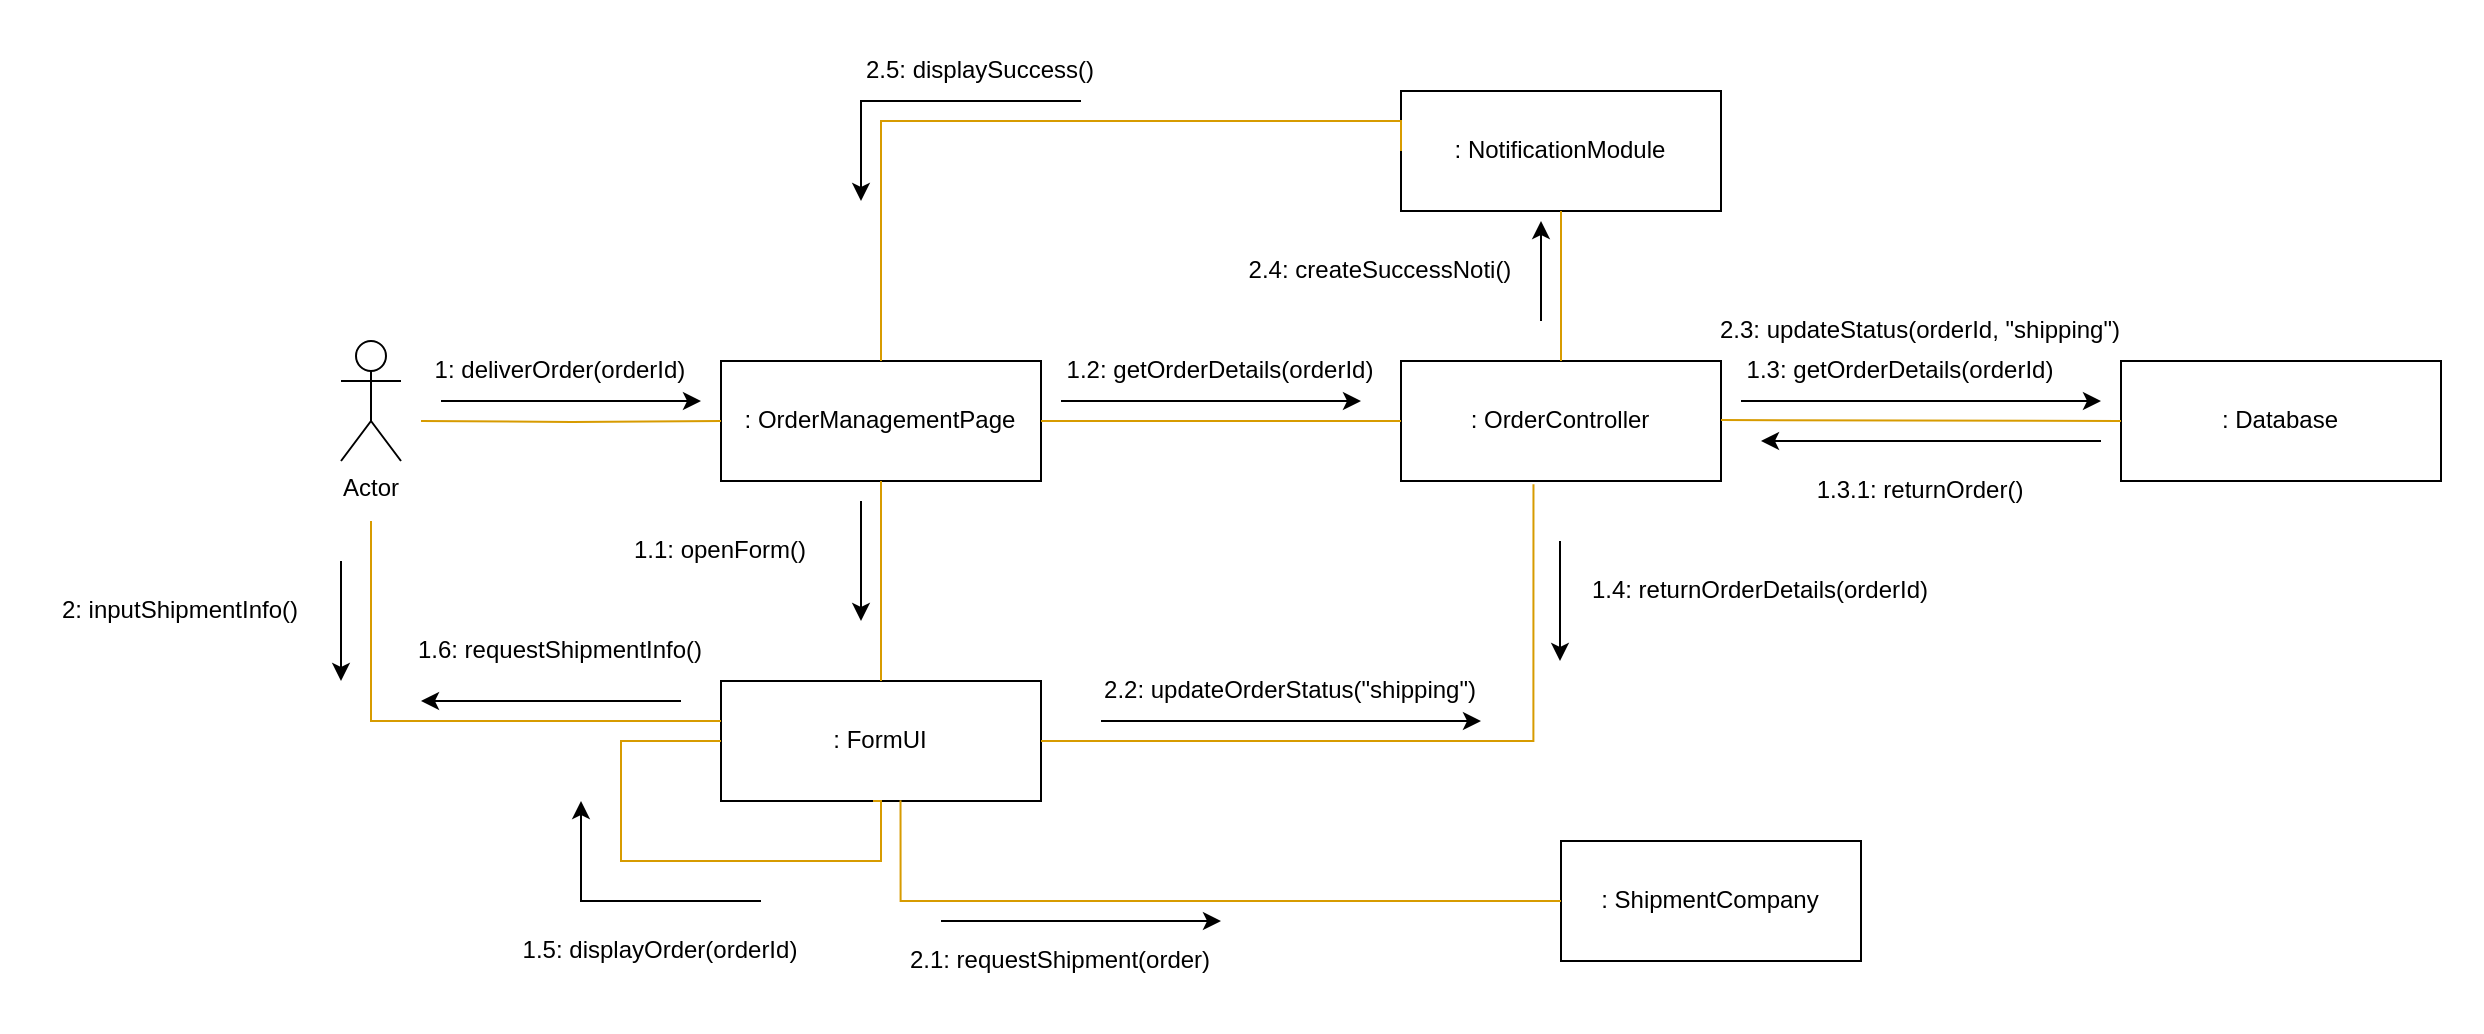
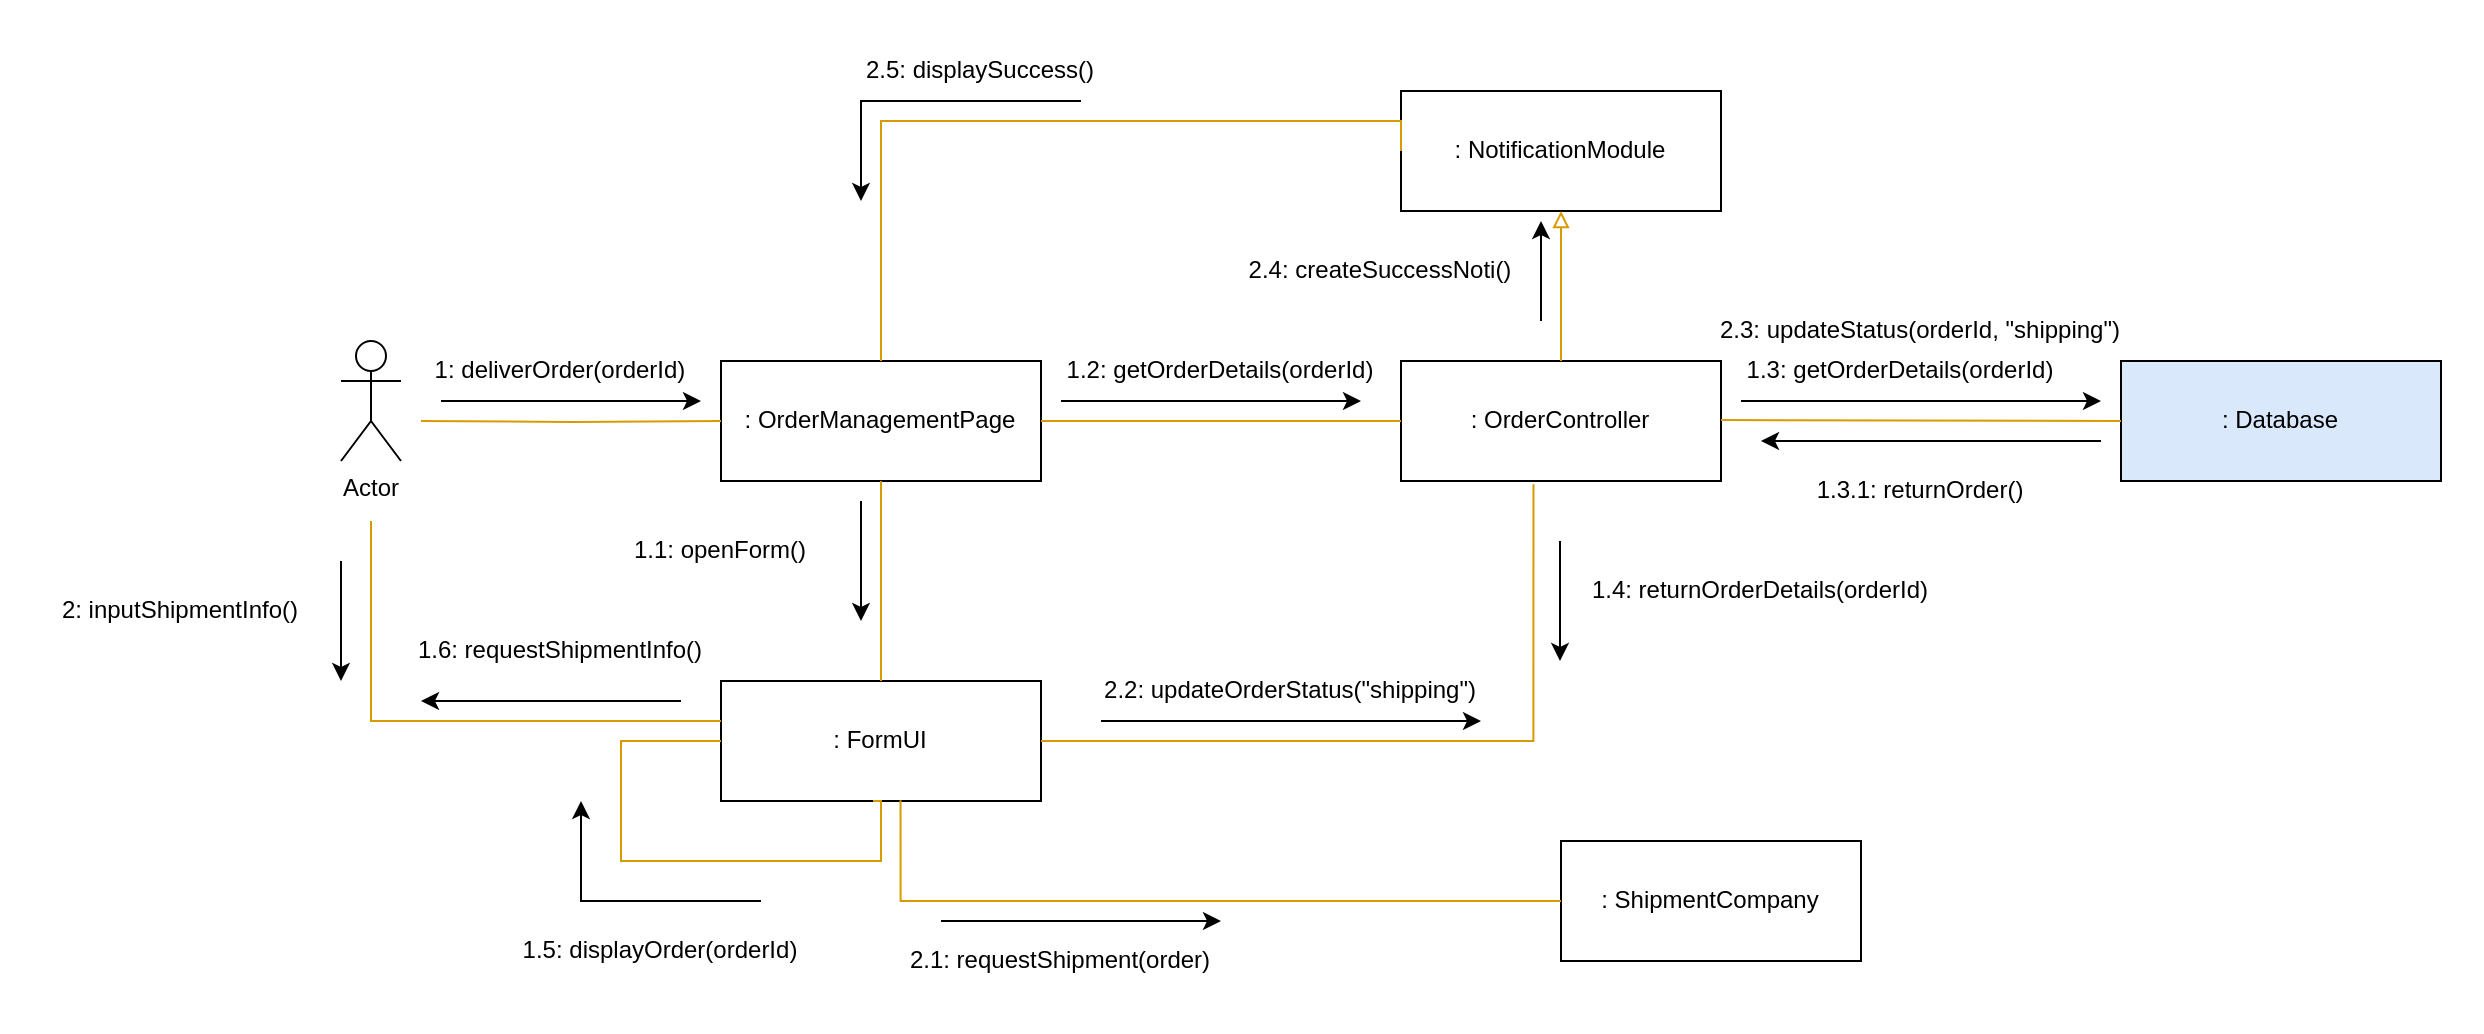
- <mxCell id="41" style="edgeStyle=orthogonalEdgeStyle;rounded=0;orthogonalLoop=1;jettySize=auto;html=1;fontFamily=Tahoma;fontSize=14;fontColor=#000066;endArrow=none;endFill=0;fillColor=#ffe6cc;strokeColor=#d79b00;exitX=0.5;exitY=0;exitDx=0;exitDy=0;entryX=0.5;entryY=1;entryDx=0;entryDy=0;" edge="1" parent="1" source="5" target="39"><mxGeometry relative="1" as="geometry"><mxPoint x="760" y="140" as="sourcePoint" /><mxPoint x="940" y="140" as="targetPoint" /><Array as="points" /></mxGeometry></mxCell>
+ <mxCell id="41" style="edgeStyle=orthogonalEdgeStyle;rounded=0;orthogonalLoop=1;jettySize=auto;html=1;fontFamily=Tahoma;fontSize=14;fontColor=#000066;endArrow=block;endFill=0;fillColor=#ffe6cc;strokeColor=#d79b00;exitX=0.5;exitY=0;exitDx=0;exitDy=0;entryX=0.5;entryY=1;entryDx=0;entryDy=0;" edge="1" parent="1" source="5" target="39"><mxGeometry relative="1" as="geometry"><mxPoint x="760" y="140" as="sourcePoint" /><mxPoint x="940" y="140" as="targetPoint" /><Array as="points" /></mxGeometry></mxCell>
- <mxCell id="6" value=": Database" style="rounded=0;whiteSpace=wrap;html=1;" vertex="1" parent="1"><mxGeometry x="1060" y="180" width="160" height="60" as="geometry" /></mxCell>
+ <mxCell id="6" value=": Database" style="rounded=0;whiteSpace=wrap;html=1;fillColor=#dae8fc;" vertex="1" parent="1"><mxGeometry x="1060" y="180" width="160" height="60" as="geometry" /></mxCell>
